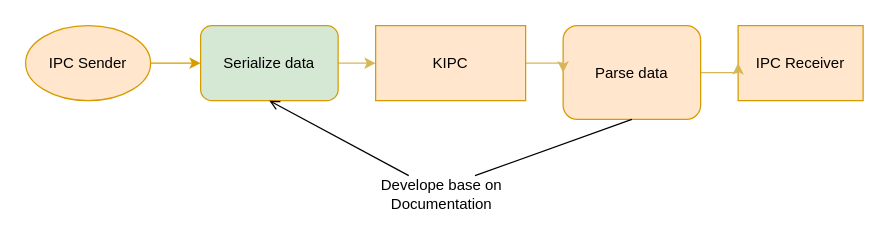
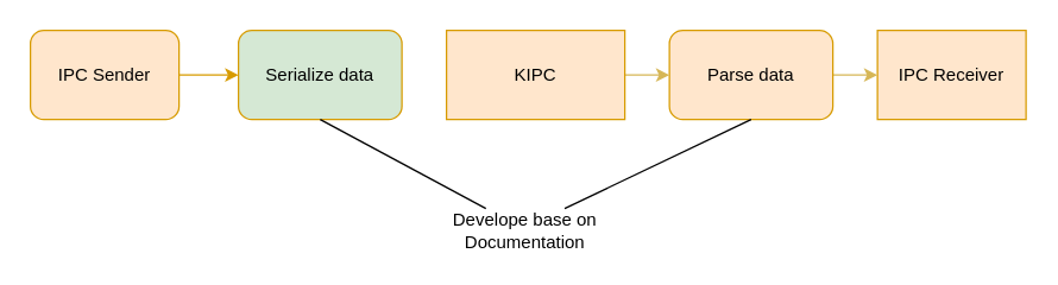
- <mxCell id="3" value="IPC Sender" style="ellipse;whiteSpace=wrap;html=1;fillColor=#ffe6cc;strokeColor=#d79b00;" vertex="1" parent="1"><mxGeometry x="20" y="20" width="100" height="60" as="geometry" /></mxCell>
+ <mxCell id="3" value="IPC Sender" style="rounded=1;whiteSpace=wrap;html=1;fillColor=#ffe6cc;strokeColor=#d79b00;" vertex="1" parent="1"><mxGeometry x="20" y="20" width="100" height="60" as="geometry" /></mxCell>
- <mxCell id="5" style="edgeStyle=orthogonalEdgeStyle;rounded=0;orthogonalLoop=1;jettySize=auto;html=1;exitX=1;exitY=0.5;exitDx=0;exitDy=0;entryX=0;entryY=0.5;entryDx=0;entryDy=0;fillColor=#fff2cc;strokeColor=#d6b656;" edge="1" parent="1" source="6" target="10"><mxGeometry relative="1" as="geometry" /></mxCell>
- <mxCell id="8" value="Parse data" style="rounded=1;whiteSpace=wrap;html=1;fillColor=#ffe6cc;strokeColor=#d79b00;" vertex="1" parent="1"><mxGeometry x="450" y="20" width="110" height="75" as="geometry" /></mxCell>
+ <mxCell id="8" value="Parse data" style="rounded=1;whiteSpace=wrap;html=1;fillColor=#ffe6cc;strokeColor=#d79b00;" vertex="1" parent="1"><mxGeometry x="450" y="20" width="110" height="60" as="geometry" /></mxCell>
- <mxCell id="13" value="" style="endArrow=open;html=1;rounded=0;entryX=0.5;entryY=1;entryDx=0;entryDy=0;exitX=0.25;exitY=0;exitDx=0;exitDy=0;" edge="1" parent="1" source="11" target="6"><mxGeometry width="50" height="50" relative="1" as="geometry"><mxPoint x="350" y="130" as="sourcePoint" /><mxPoint x="515" y="90" as="targetPoint" /></mxGeometry></mxCell>
+ <mxCell id="13" value="" style="endArrow=none;html=1;rounded=0;entryX=0.5;entryY=1;entryDx=0;entryDy=0;exitX=0.25;exitY=0;exitDx=0;exitDy=0;" edge="1" parent="1" source="11" target="6"><mxGeometry width="50" height="50" relative="1" as="geometry"><mxPoint x="350" y="130" as="sourcePoint" /><mxPoint x="515" y="90" as="targetPoint" /></mxGeometry></mxCell>
